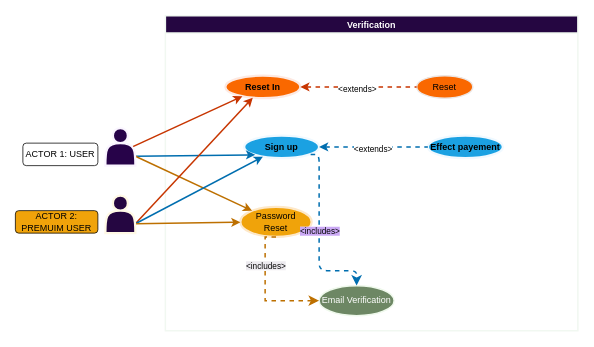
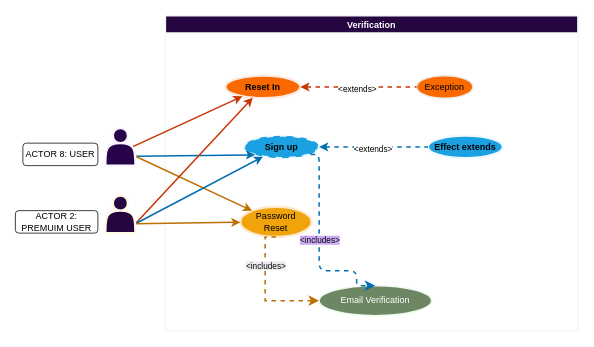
- <mxCell id="11" value="Reset" style="ellipse;whiteSpace=wrap;html=1;align=center;newEdgeStyle={&quot;edgeStyle&quot;:&quot;entityRelationEdgeStyle&quot;,&quot;startArrow&quot;:&quot;none&quot;,&quot;endArrow&quot;:&quot;none&quot;,&quot;segment&quot;:10,&quot;curved&quot;:1,&quot;sourcePerimeterSpacing&quot;:0,&quot;targetPerimeterSpacing&quot;:0};treeFolding=1;treeMoving=1;fillColor=#fa6800;fontColor=#000000;strokeColor=#ece6e4;strokeWidth=2;" parent="2" vertex="1"><mxGeometry x="335" y="80" width="75" height="30" as="geometry" /></mxCell>
+ <mxCell id="11" value="Exception" style="ellipse;whiteSpace=wrap;html=1;align=center;newEdgeStyle={&quot;edgeStyle&quot;:&quot;entityRelationEdgeStyle&quot;,&quot;startArrow&quot;:&quot;none&quot;,&quot;endArrow&quot;:&quot;none&quot;,&quot;segment&quot;:10,&quot;curved&quot;:1,&quot;sourcePerimeterSpacing&quot;:0,&quot;targetPerimeterSpacing&quot;:0};treeFolding=1;treeMoving=1;fillColor=#fa6800;fontColor=#000000;strokeColor=#ece6e4;strokeWidth=2;" parent="2" vertex="1"><mxGeometry x="335" y="80" width="75" height="30" as="geometry" /></mxCell>
- <mxCell id="4" value="&lt;font color=&quot;#000000&quot;&gt;&lt;b&gt;Sign up&lt;/b&gt;&lt;/font&gt;" style="ellipse;whiteSpace=wrap;html=1;align=center;newEdgeStyle={&quot;edgeStyle&quot;:&quot;entityRelationEdgeStyle&quot;,&quot;startArrow&quot;:&quot;none&quot;,&quot;endArrow&quot;:&quot;none&quot;,&quot;segment&quot;:10,&quot;curved&quot;:1,&quot;sourcePerimeterSpacing&quot;:0,&quot;targetPerimeterSpacing&quot;:0};treeFolding=1;treeMoving=1;fillColor=#1ba1e2;fontColor=#ffffff;strokeColor=#f0f9ff;strokeWidth=3;" parent="2" vertex="1"><mxGeometry x="105" y="160" width="100" height="30" as="geometry" /></mxCell>
+ <mxCell id="4" value="&lt;font color=&quot;#000000&quot;&gt;&lt;b&gt;Sign up&lt;/b&gt;&lt;/font&gt;" style="ellipse;whiteSpace=wrap;html=1;align=center;newEdgeStyle={&quot;edgeStyle&quot;:&quot;entityRelationEdgeStyle&quot;,&quot;startArrow&quot;:&quot;none&quot;,&quot;endArrow&quot;:&quot;none&quot;,&quot;segment&quot;:10,&quot;curved&quot;:1,&quot;sourcePerimeterSpacing&quot;:0,&quot;targetPerimeterSpacing&quot;:0};treeFolding=1;treeMoving=1;fillColor=#1ba1e2;fontColor=#ffffff;strokeColor=#f0f9ff;strokeWidth=3;dashed=1;" parent="2" vertex="1"><mxGeometry x="105" y="160" width="100" height="30" as="geometry" /></mxCell>
- <mxCell id="24" value="&lt;font color=&quot;#000000&quot;&gt;&lt;b&gt;Effect payement&lt;/b&gt;&lt;/font&gt;" style="ellipse;whiteSpace=wrap;html=1;align=center;newEdgeStyle={&quot;edgeStyle&quot;:&quot;entityRelationEdgeStyle&quot;,&quot;startArrow&quot;:&quot;none&quot;,&quot;endArrow&quot;:&quot;none&quot;,&quot;segment&quot;:10,&quot;curved&quot;:1,&quot;sourcePerimeterSpacing&quot;:0,&quot;targetPerimeterSpacing&quot;:0};treeFolding=1;treeMoving=1;fillColor=#1ba1e2;fontColor=#ffffff;strokeColor=#f0f9ff;strokeWidth=3;" parent="2" vertex="1"><mxGeometry x="350" y="160" width="100" height="30" as="geometry" /></mxCell>
+ <mxCell id="24" value="&lt;font color=&quot;#000000&quot;&gt;&lt;b&gt;Effect extends&lt;/b&gt;&lt;/font&gt;" style="ellipse;whiteSpace=wrap;html=1;align=center;newEdgeStyle={&quot;edgeStyle&quot;:&quot;entityRelationEdgeStyle&quot;,&quot;startArrow&quot;:&quot;none&quot;,&quot;endArrow&quot;:&quot;none&quot;,&quot;segment&quot;:10,&quot;curved&quot;:1,&quot;sourcePerimeterSpacing&quot;:0,&quot;targetPerimeterSpacing&quot;:0};treeFolding=1;treeMoving=1;fillColor=#1ba1e2;fontColor=#ffffff;strokeColor=#f0f9ff;strokeWidth=3;" parent="2" vertex="1"><mxGeometry x="350" y="160" width="100" height="30" as="geometry" /></mxCell>
- <mxCell id="18" value="ACTOR 1: USER" style="rounded=1;whiteSpace=wrap;html=1;" parent="2" vertex="1"><mxGeometry x="-190" y="170" width="100" height="30" as="geometry" /></mxCell>
+ <mxCell id="18" value="ACTOR 8: USER" style="rounded=1;whiteSpace=wrap;html=1;" parent="2" vertex="1"><mxGeometry x="-190" y="170" width="100" height="30" as="geometry" /></mxCell>
- <mxCell id="23" value="ACTOR 2: PREMUIM USER" style="rounded=1;whiteSpace=wrap;html=1;fillColor=#f0a30a;" parent="2" vertex="1"><mxGeometry x="-200" y="260" width="110" height="30" as="geometry" /></mxCell>
+ <mxCell id="23" value="ACTOR 2: PREMUIM USER" style="rounded=1;whiteSpace=wrap;html=1;" parent="2" vertex="1"><mxGeometry x="-200" y="260" width="110" height="30" as="geometry" /></mxCell>
- <mxCell id="5" value="Email Verification" style="ellipse;whiteSpace=wrap;html=1;align=center;newEdgeStyle={&quot;edgeStyle&quot;:&quot;entityRelationEdgeStyle&quot;,&quot;startArrow&quot;:&quot;none&quot;,&quot;endArrow&quot;:&quot;none&quot;,&quot;segment&quot;:10,&quot;curved&quot;:1,&quot;sourcePerimeterSpacing&quot;:0,&quot;targetPerimeterSpacing&quot;:0};treeFolding=1;treeMoving=1;fillColor=#6d8764;fontColor=#ffffff;strokeColor=#eff9ec;strokeWidth=2;" parent="2" vertex="1"><mxGeometry x="205" y="360" width="100" height="40" as="geometry" /></mxCell>
+ <mxCell id="5" value="Email Verification" style="ellipse;whiteSpace=wrap;html=1;align=center;newEdgeStyle={&quot;edgeStyle&quot;:&quot;entityRelationEdgeStyle&quot;,&quot;startArrow&quot;:&quot;none&quot;,&quot;endArrow&quot;:&quot;none&quot;,&quot;segment&quot;:10,&quot;curved&quot;:1,&quot;sourcePerimeterSpacing&quot;:0,&quot;targetPerimeterSpacing&quot;:0};treeFolding=1;treeMoving=1;fillColor=#6d8764;fontColor=#ffffff;strokeColor=#eff9ec;strokeWidth=2;" parent="2" vertex="1"><mxGeometry x="205" y="360" width="150" height="40" as="geometry" /></mxCell>
